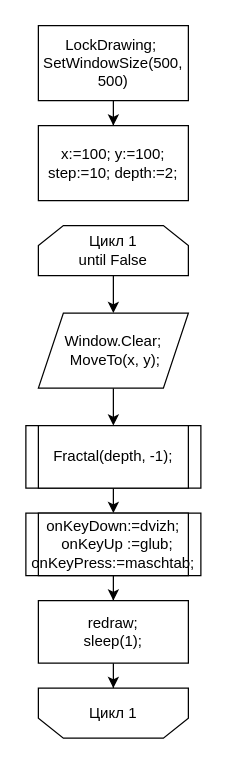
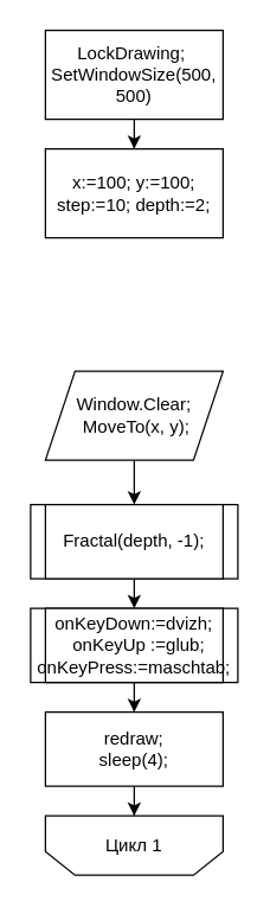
- <mxCell id="6" value="Цикл 1&lt;div&gt;until False&lt;/div&gt;" style="shape=loopLimit;whiteSpace=wrap;html=1;" vertex="1" parent="1"><mxGeometry x="30" y="180" width="120" height="40" as="geometry" /></mxCell>
- <mxCell id="5" style="edgeStyle=orthogonalEdgeStyle;rounded=0;orthogonalLoop=1;jettySize=auto;html=1;" edge="1" parent="1" source="6" target="8"><mxGeometry relative="1" as="geometry"><mxPoint x="90" y="250" as="targetPoint" /></mxGeometry></mxCell>
- <mxCell id="16" value="&lt;div&gt;redraw;&lt;/div&gt;&lt;div&gt;sleep(1);&lt;/div&gt;" style="rounded=0;whiteSpace=wrap;html=1;" vertex="1" parent="1"><mxGeometry x="30" y="480" width="120" height="50" as="geometry" /></mxCell>
+ <mxCell id="16" value="&lt;div&gt;redraw;&lt;/div&gt;&lt;div&gt;sleep(4);&lt;/div&gt;" style="rounded=0;whiteSpace=wrap;html=1;" vertex="1" parent="1"><mxGeometry x="30" y="480" width="120" height="50" as="geometry" /></mxCell>
